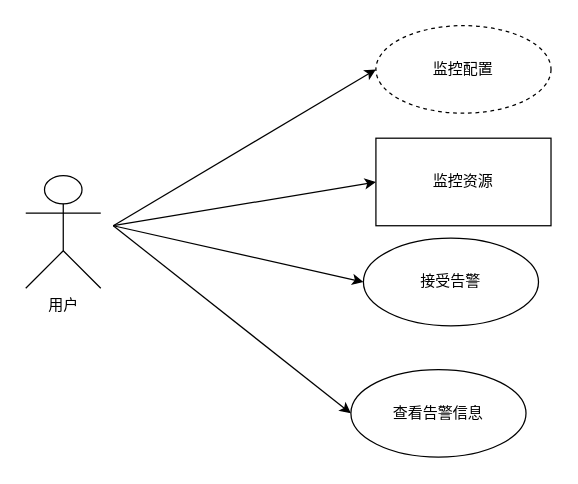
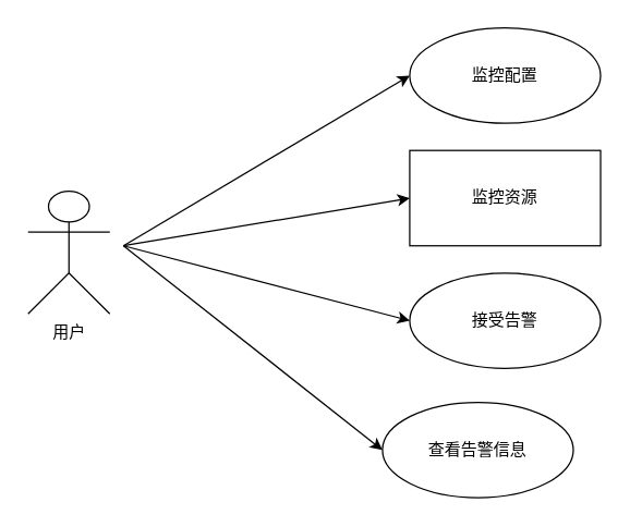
- <mxCell id="3" value="监控配置" style="ellipse;whiteSpace=wrap;html=1;dashed=1;" parent="1" vertex="1"><mxGeometry x="300" y="20" width="140" height="70" as="geometry" /></mxCell>
+ <mxCell id="3" value="监控配置" style="ellipse;whiteSpace=wrap;html=1;" parent="1" vertex="1"><mxGeometry x="300" y="20" width="140" height="70" as="geometry" /></mxCell>
- <mxCell id="5" value="接受告警" style="ellipse;whiteSpace=wrap;html=1;" parent="1" vertex="1"><mxGeometry x="290" y="190" width="140" height="70" as="geometry" /></mxCell>
+ <mxCell id="5" value="接受告警" style="ellipse;whiteSpace=wrap;html=1;" parent="1" vertex="1"><mxGeometry x="300" y="200" width="140" height="70" as="geometry" /></mxCell>
